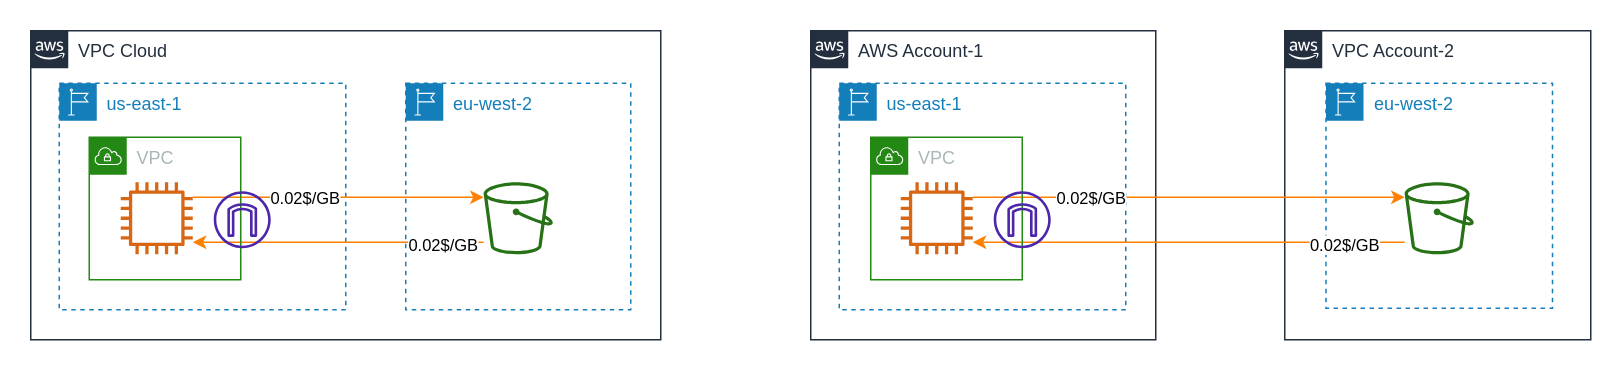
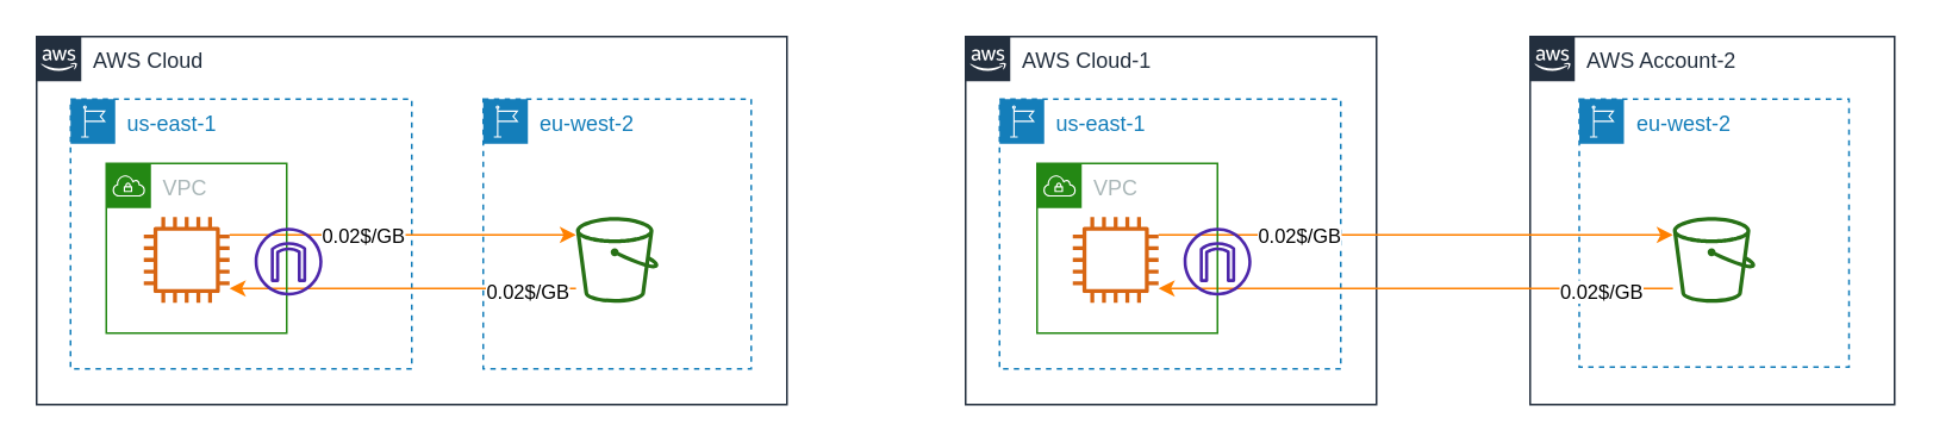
- <mxCell id="4" value="VPC Cloud" style="points=[[0,0],[0.25,0],[0.5,0],[0.75,0],[1,0],[1,0.25],[1,0.5],[1,0.75],[1,1],[0.75,1],[0.5,1],[0.25,1],[0,1],[0,0.75],[0,0.5],[0,0.25]];outlineConnect=0;gradientColor=none;html=1;whiteSpace=wrap;fontSize=12;fontStyle=0;shape=mxgraph.aws4.group;grIcon=mxgraph.aws4.group_aws_cloud_alt;strokeColor=#232F3E;fillColor=none;verticalAlign=top;align=left;spacingLeft=30;fontColor=#232F3E;dashed=0;" parent="1" vertex="1"><mxGeometry x="20" y="20" width="420" height="206" as="geometry" /></mxCell>
+ <mxCell id="4" value="AWS Cloud" style="points=[[0,0],[0.25,0],[0.5,0],[0.75,0],[1,0],[1,0.25],[1,0.5],[1,0.75],[1,1],[0.75,1],[0.5,1],[0.25,1],[0,1],[0,0.75],[0,0.5],[0,0.25]];outlineConnect=0;gradientColor=none;html=1;whiteSpace=wrap;fontSize=12;fontStyle=0;shape=mxgraph.aws4.group;grIcon=mxgraph.aws4.group_aws_cloud_alt;strokeColor=#232F3E;fillColor=none;verticalAlign=top;align=left;spacingLeft=30;fontColor=#232F3E;dashed=0;" parent="1" vertex="1"><mxGeometry x="20" y="20" width="420" height="206" as="geometry" /></mxCell>
- <mxCell id="3" value="AWS Account-1" style="points=[[0,0],[0.25,0],[0.5,0],[0.75,0],[1,0],[1,0.25],[1,0.5],[1,0.75],[1,1],[0.75,1],[0.5,1],[0.25,1],[0,1],[0,0.75],[0,0.5],[0,0.25]];outlineConnect=0;gradientColor=none;html=1;whiteSpace=wrap;fontSize=12;fontStyle=0;shape=mxgraph.aws4.group;grIcon=mxgraph.aws4.group_aws_cloud_alt;strokeColor=#232F3E;fillColor=none;verticalAlign=top;align=left;spacingLeft=30;fontColor=#232F3E;dashed=0;" parent="1" vertex="1"><mxGeometry x="540" y="20" width="230" height="206" as="geometry" /></mxCell>
+ <mxCell id="3" value="AWS Cloud-1" style="points=[[0,0],[0.25,0],[0.5,0],[0.75,0],[1,0],[1,0.25],[1,0.5],[1,0.75],[1,1],[0.75,1],[0.5,1],[0.25,1],[0,1],[0,0.75],[0,0.5],[0,0.25]];outlineConnect=0;gradientColor=none;html=1;whiteSpace=wrap;fontSize=12;fontStyle=0;shape=mxgraph.aws4.group;grIcon=mxgraph.aws4.group_aws_cloud_alt;strokeColor=#232F3E;fillColor=none;verticalAlign=top;align=left;spacingLeft=30;fontColor=#232F3E;dashed=0;" parent="1" vertex="1"><mxGeometry x="540" y="20" width="230" height="206" as="geometry" /></mxCell>
- <mxCell id="2" value="VPC Account-2" style="points=[[0,0],[0.25,0],[0.5,0],[0.75,0],[1,0],[1,0.25],[1,0.5],[1,0.75],[1,1],[0.75,1],[0.5,1],[0.25,1],[0,1],[0,0.75],[0,0.5],[0,0.25]];outlineConnect=0;gradientColor=none;html=1;whiteSpace=wrap;fontSize=12;fontStyle=0;shape=mxgraph.aws4.group;grIcon=mxgraph.aws4.group_aws_cloud_alt;strokeColor=#232F3E;fillColor=none;verticalAlign=top;align=left;spacingLeft=30;fontColor=#232F3E;dashed=0;" parent="1" vertex="1"><mxGeometry x="856" y="20" width="204" height="206" as="geometry" /></mxCell>
+ <mxCell id="2" value="AWS Account-2" style="points=[[0,0],[0.25,0],[0.5,0],[0.75,0],[1,0],[1,0.25],[1,0.5],[1,0.75],[1,1],[0.75,1],[0.5,1],[0.25,1],[0,1],[0,0.75],[0,0.5],[0,0.25]];outlineConnect=0;gradientColor=none;html=1;whiteSpace=wrap;fontSize=12;fontStyle=0;shape=mxgraph.aws4.group;grIcon=mxgraph.aws4.group_aws_cloud_alt;strokeColor=#232F3E;fillColor=none;verticalAlign=top;align=left;spacingLeft=30;fontColor=#232F3E;dashed=0;" parent="1" vertex="1"><mxGeometry x="856" y="20" width="204" height="206" as="geometry" /></mxCell>
